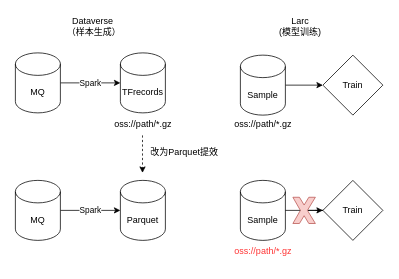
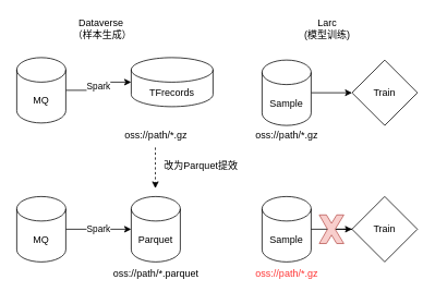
- <mxCell id="3" value="TFrecords" style="shape=cylinder3;whiteSpace=wrap;html=1;boundedLbl=1;backgroundOutline=1;size=15;" vertex="1" parent="1"><mxGeometry x="160" y="70" width="60" height="80" as="geometry" /></mxCell>
+ <mxCell id="3" value="TFrecords" style="shape=cylinder3;whiteSpace=wrap;html=1;boundedLbl=1;backgroundOutline=1;size=15;" vertex="1" parent="1"><mxGeometry x="160" y="70" width="100" height="60" as="geometry" /></mxCell>
+ <mxCell id="12" value="oss://path/*.parquet" style="text;html=1;align=center;verticalAlign=middle;resizable=0;points=[];autosize=1;strokeColor=none;fillColor=none;" vertex="1" parent="1"><mxGeometry x="125" y="320" width="130" height="30" as="geometry" /></mxCell>
